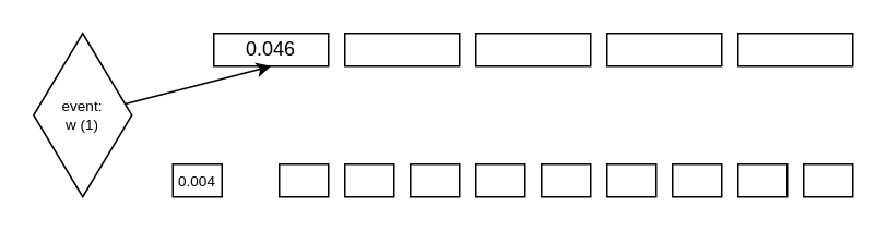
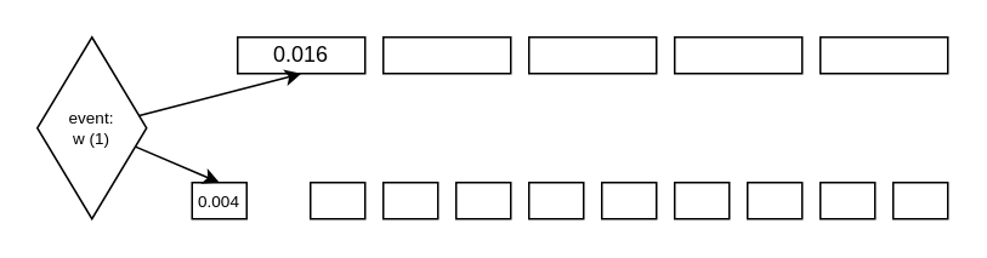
- <mxCell id="2" value="0.046" style="whiteSpace=wrap;html=1;" vertex="1" parent="1"><mxGeometry x="130" y="20" width="70" height="20" as="geometry" /></mxCell>
+ <mxCell id="2" value="0.016" style="whiteSpace=wrap;html=1;" vertex="1" parent="1"><mxGeometry x="130" y="20" width="70" height="20" as="geometry" /></mxCell>
+ <mxCell id="18" style="edgeStyle=none;html=1;entryX=0.5;entryY=0;entryDx=0;entryDy=0;fontSize=9;" edge="1" parent="1" source="19" target="7"><mxGeometry relative="1" as="geometry" /></mxCell>
